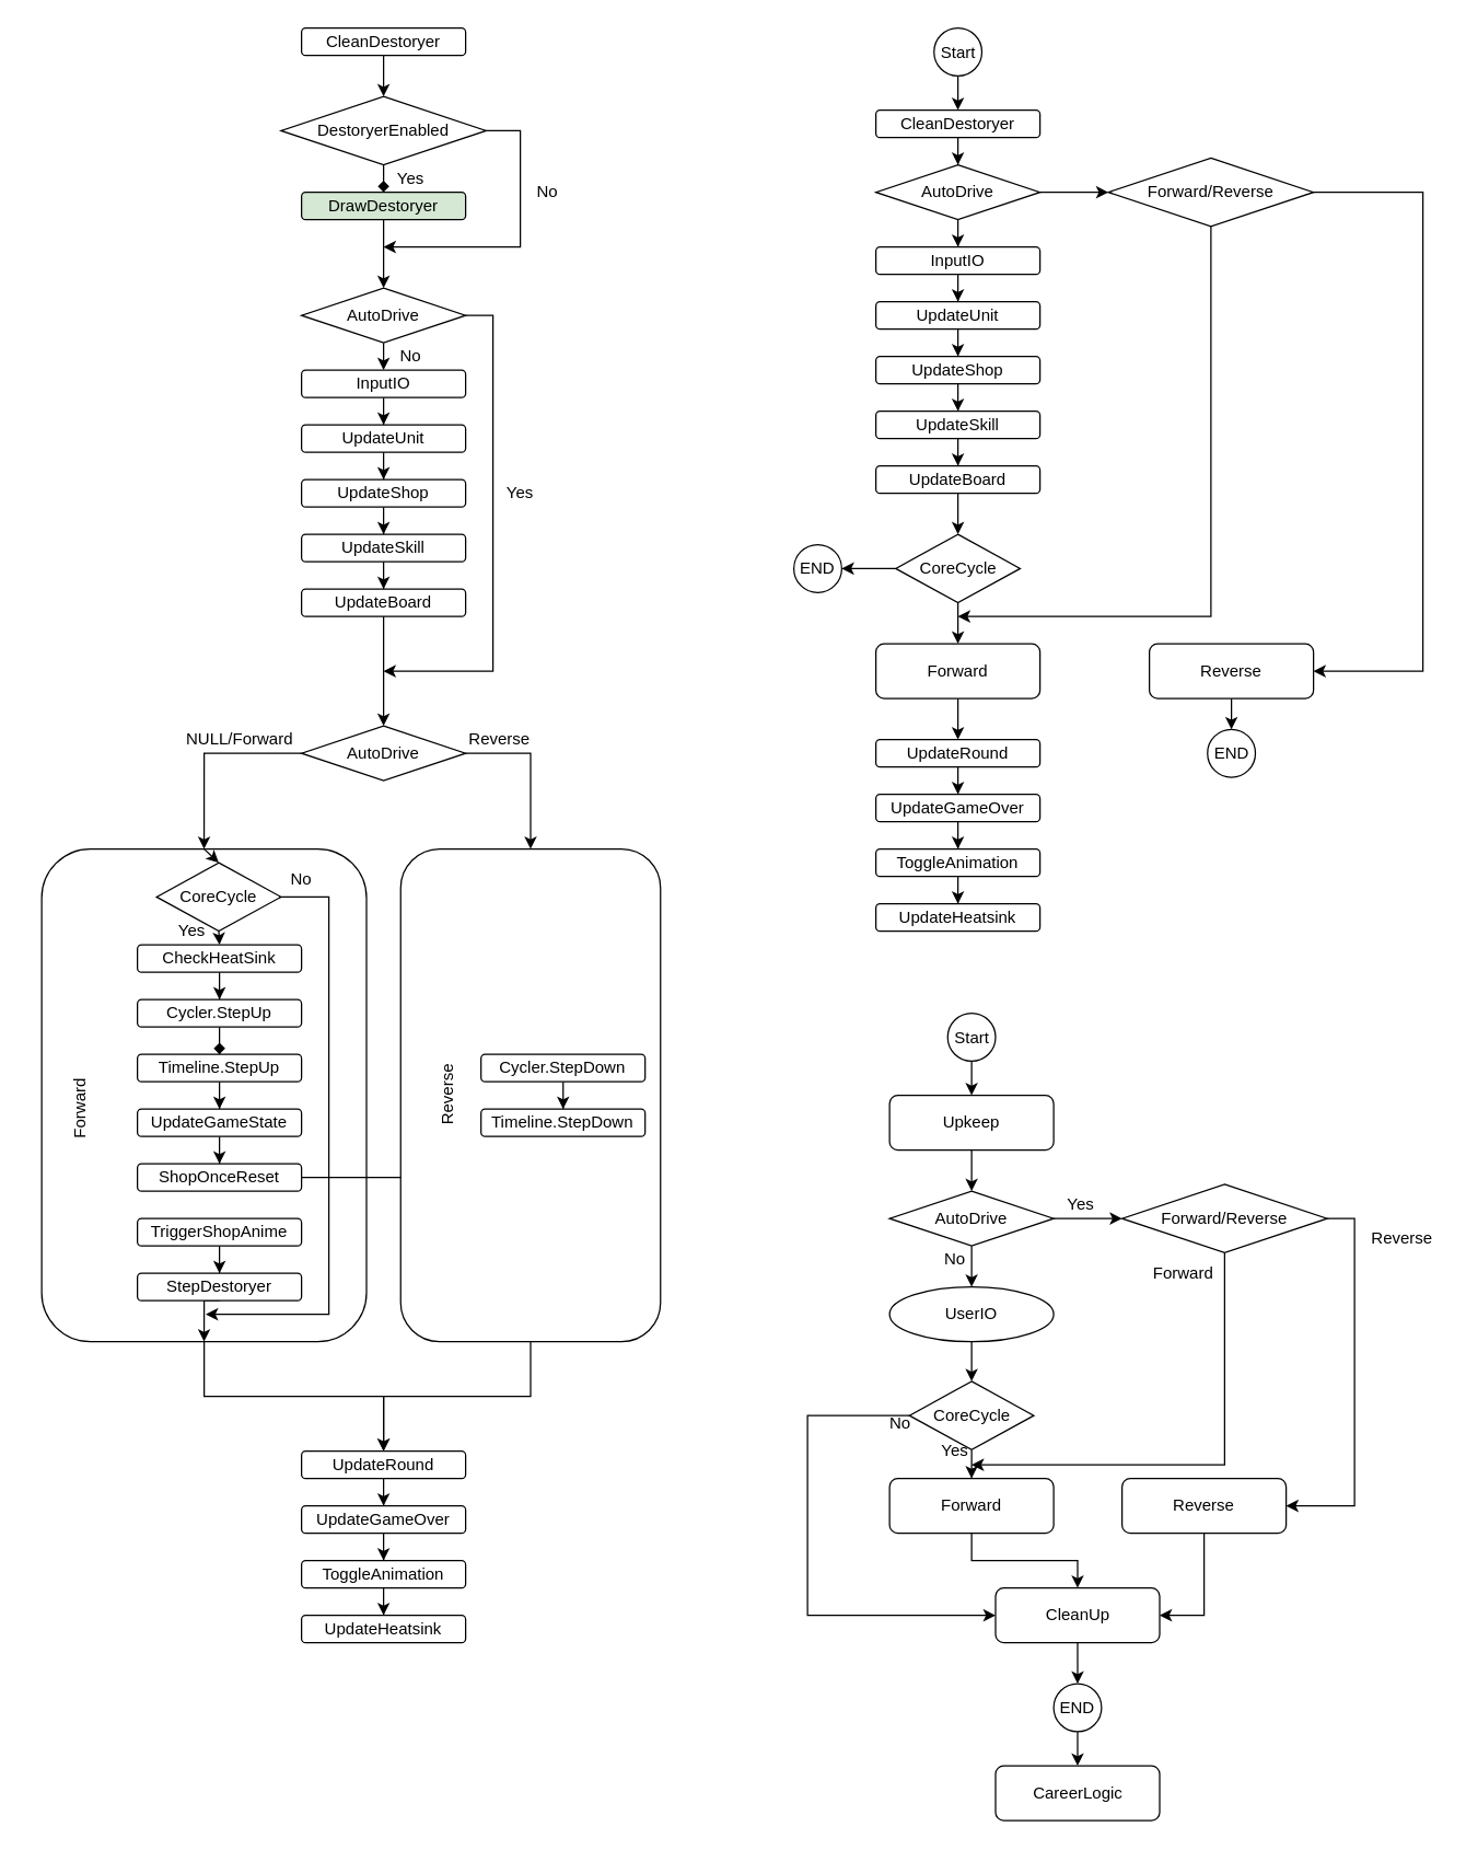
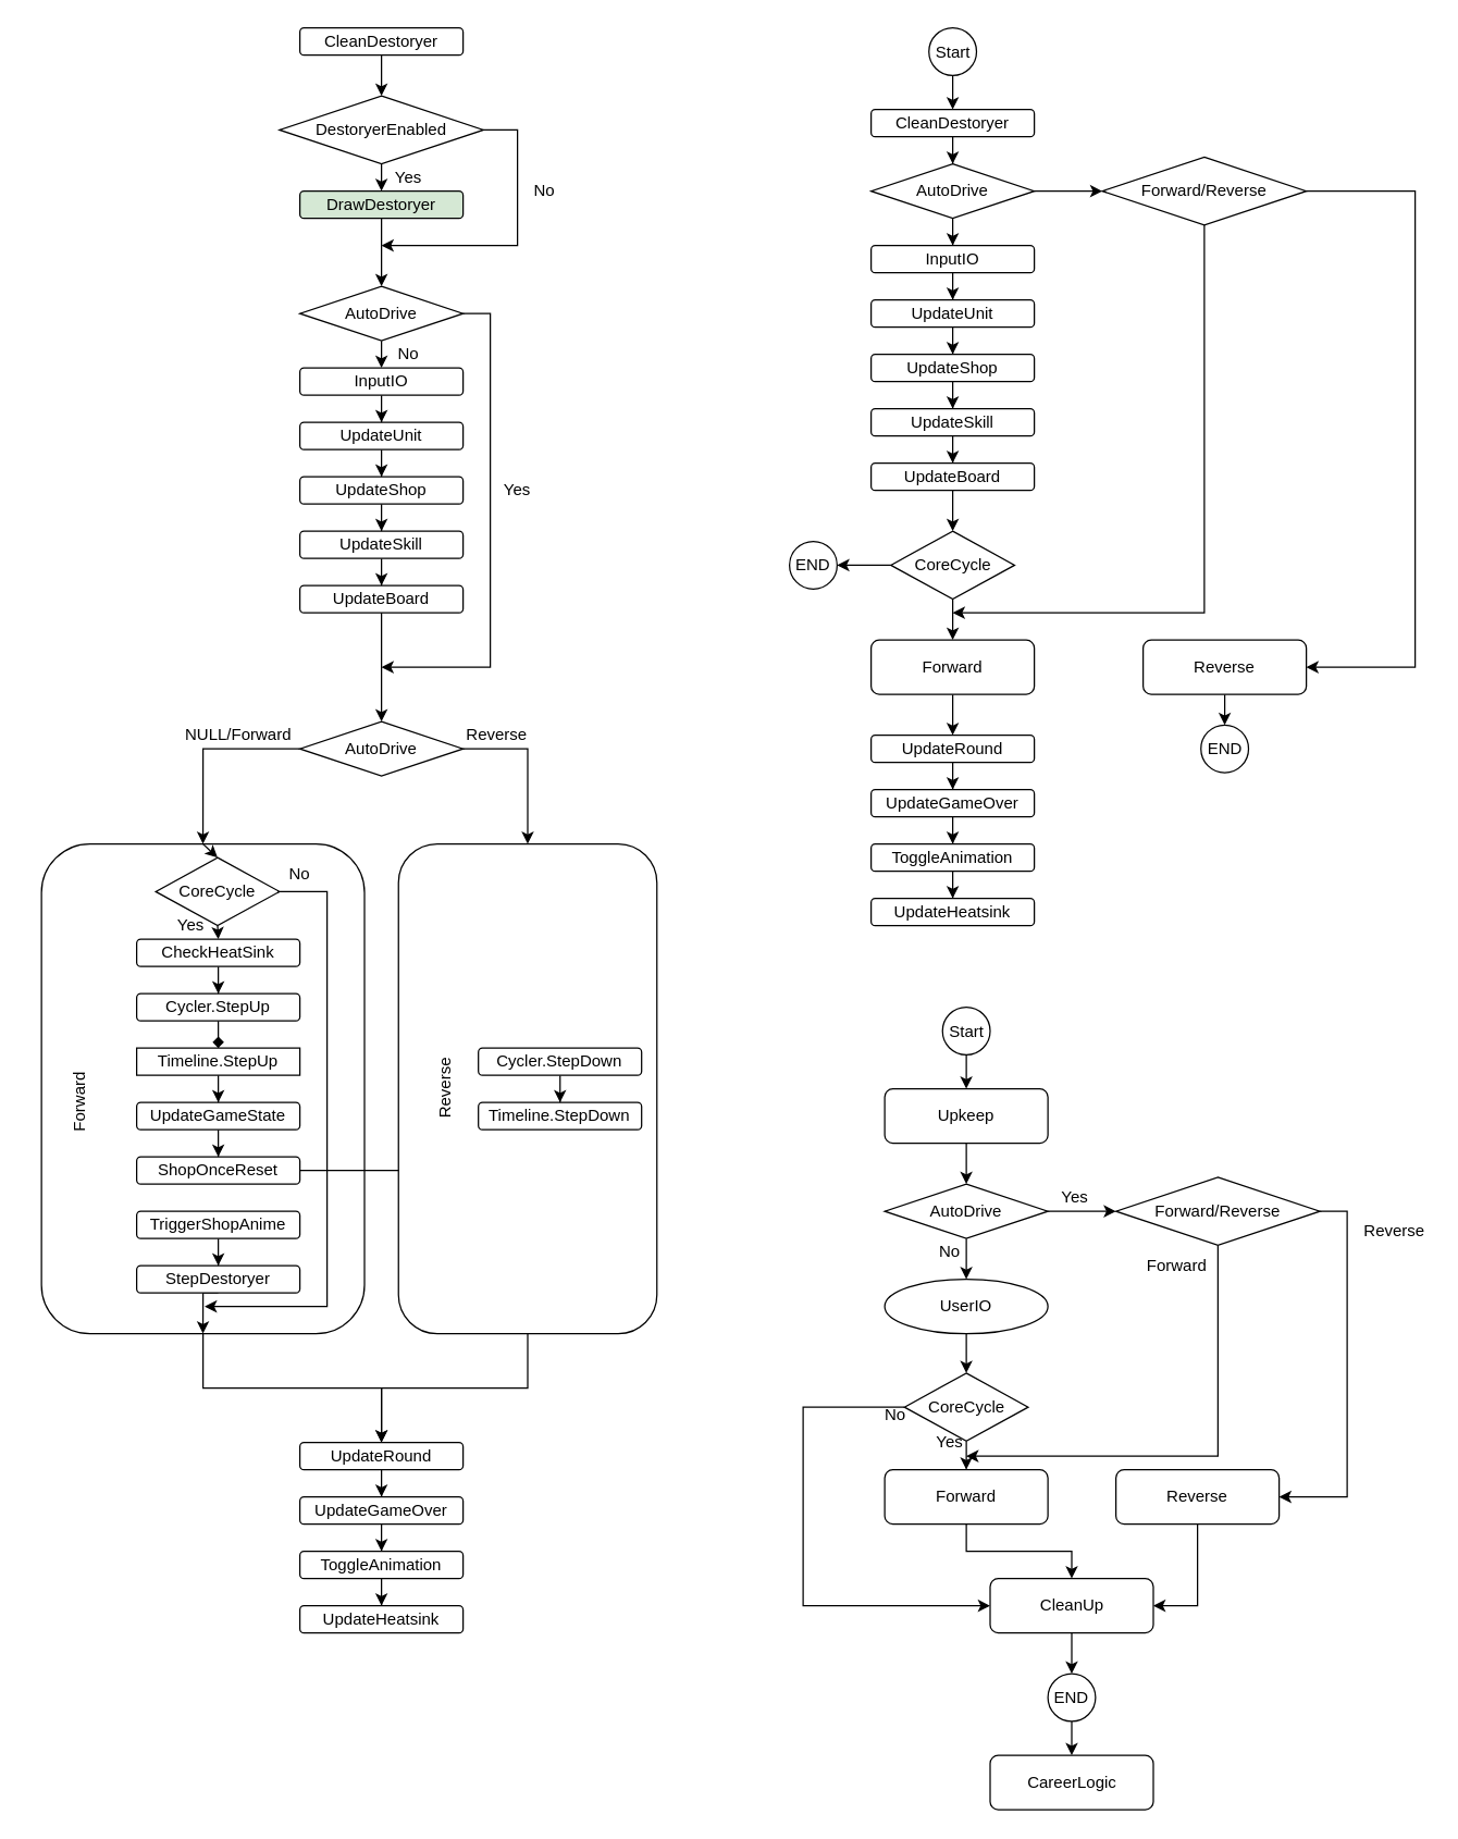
- <mxCell id="38" style="edgeStyle=orthogonalEdgeStyle;rounded=0;orthogonalLoop=1;jettySize=auto;html=1;exitX=0.5;exitY=1;exitDx=0;exitDy=0;entryX=0.5;entryY=0;entryDx=0;entryDy=0;endArrow=diamond;" parent="1" source="40" target="5" edge="1"><mxGeometry relative="1" as="geometry" /></mxCell>
+ <mxCell id="38" style="edgeStyle=orthogonalEdgeStyle;rounded=0;orthogonalLoop=1;jettySize=auto;html=1;exitX=0.5;exitY=1;exitDx=0;exitDy=0;entryX=0.5;entryY=0;entryDx=0;entryDy=0;" parent="1" source="40" target="5" edge="1"><mxGeometry relative="1" as="geometry" /></mxCell>
- <mxCell id="29" value="Timeline.StepUp" style="rounded=1;whiteSpace=wrap;html=1;" parent="1" vertex="1"><mxGeometry x="100" y="770" width="120" height="20" as="geometry" /></mxCell>
+ <mxCell id="29" value="Timeline.StepUp" style="whiteSpace=wrap;html=1;rounded=0;" parent="1" vertex="1"><mxGeometry x="100" y="770" width="120" height="20" as="geometry" /></mxCell>
